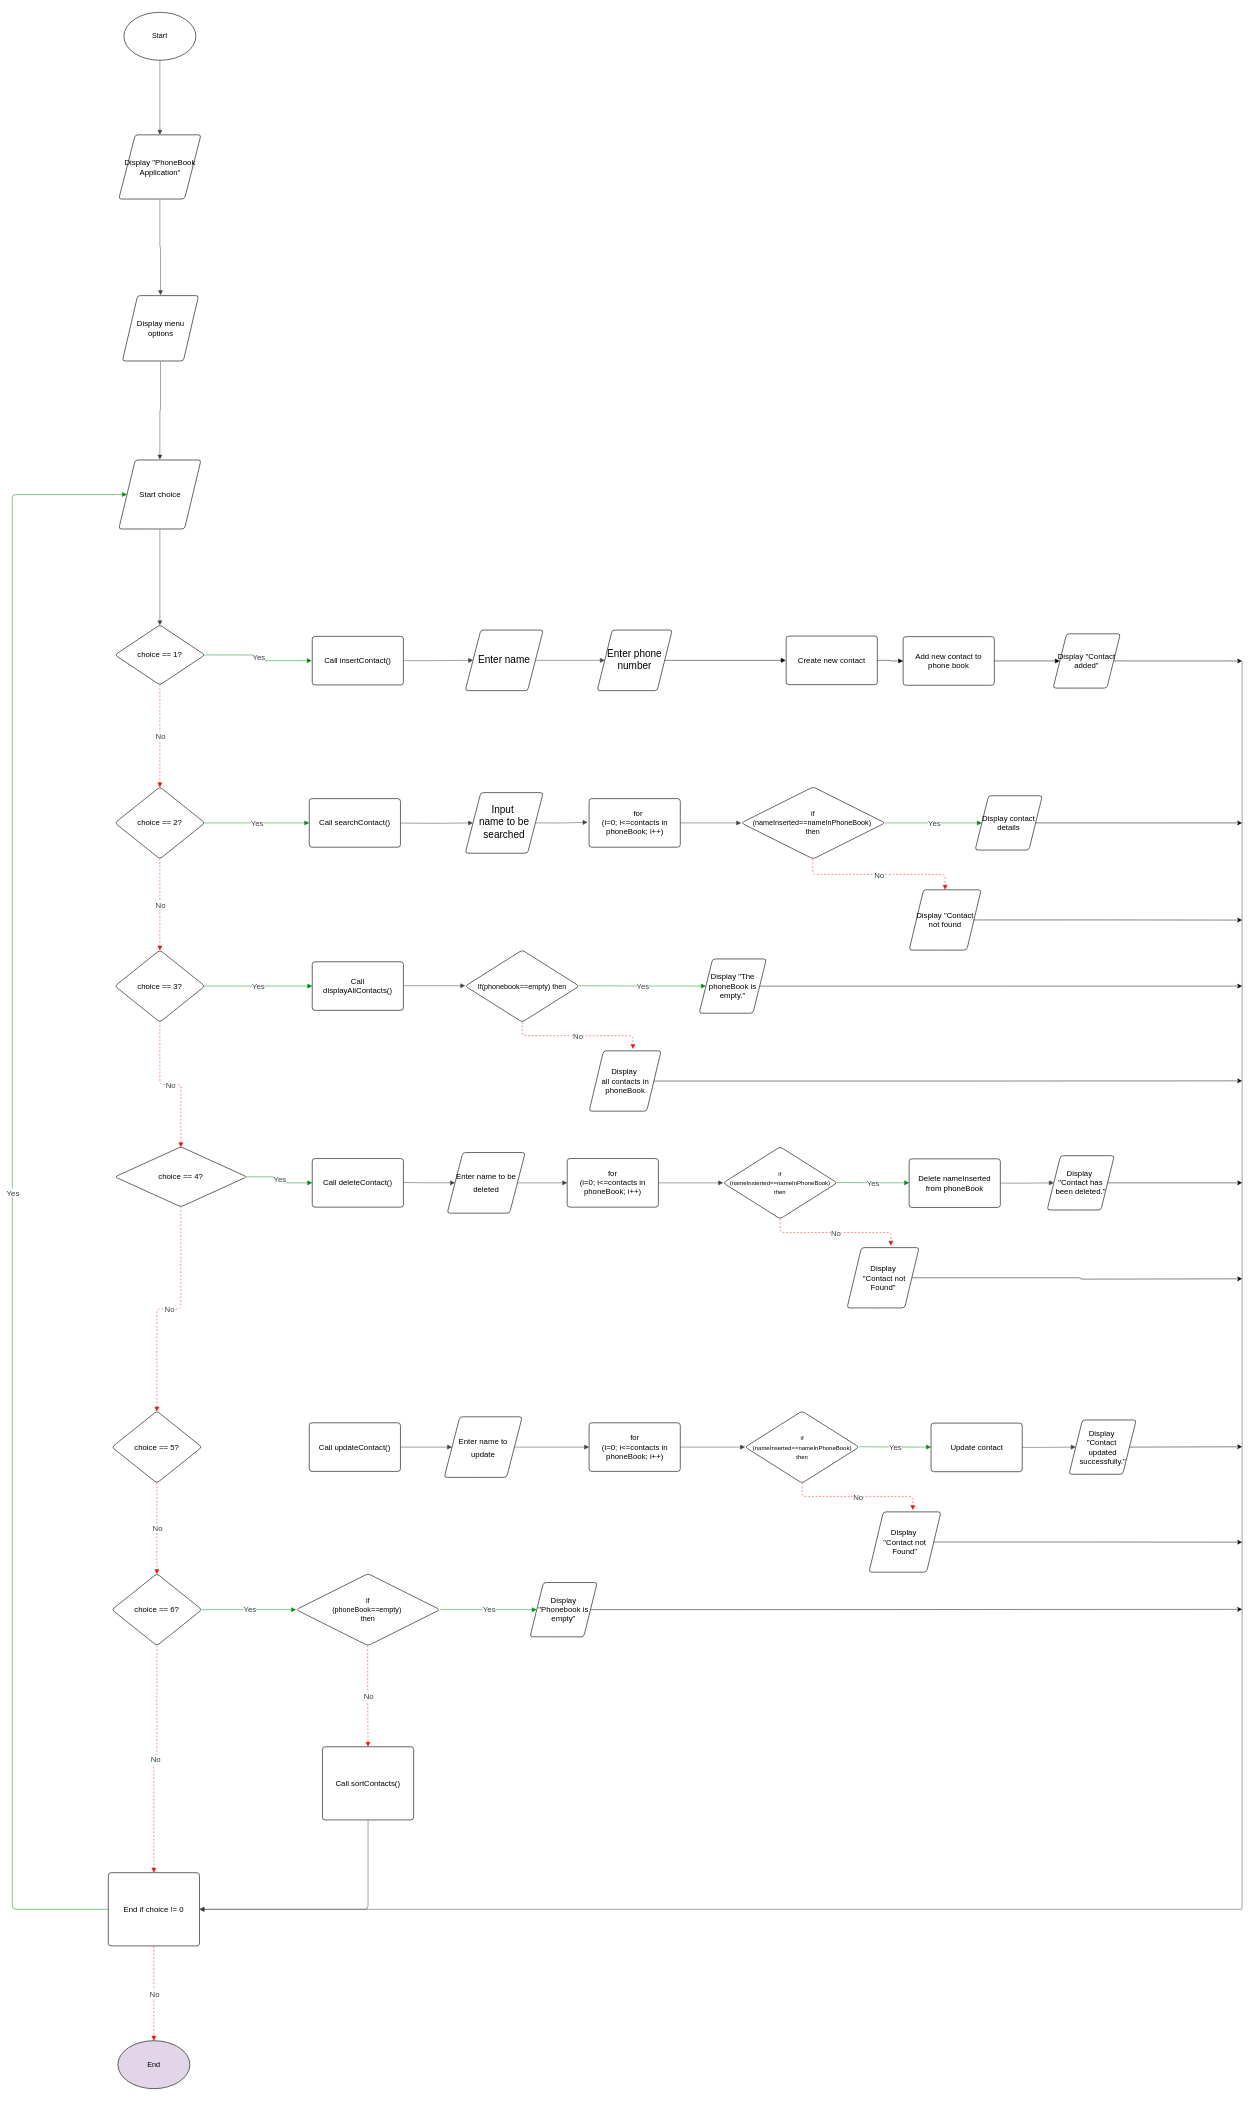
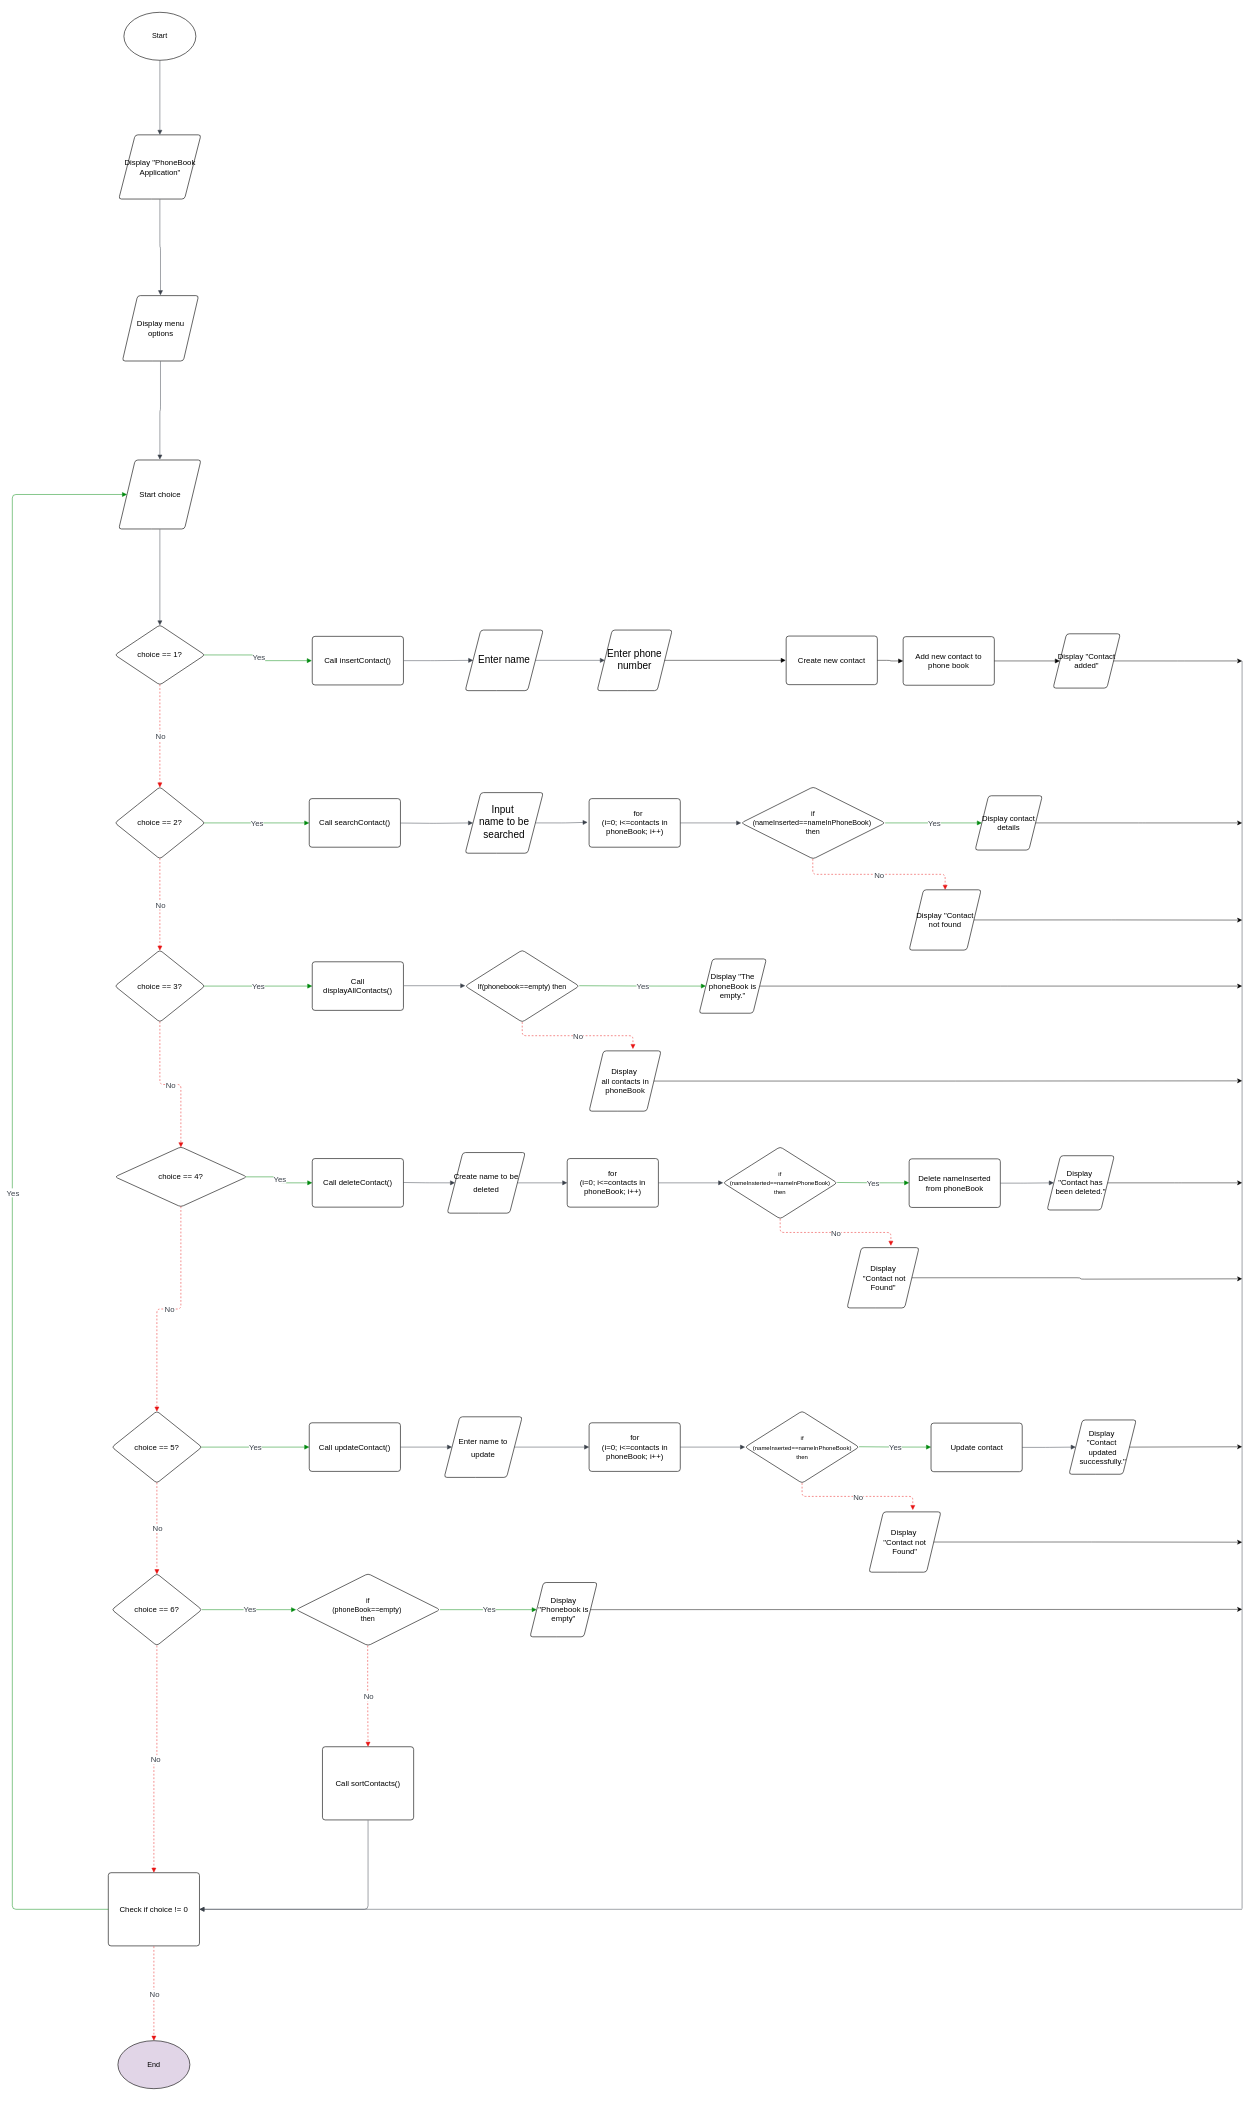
- <mxCell id="75" value="&lt;font style=&quot;font-size: 13px;&quot;&gt;Enter name to be deleted&lt;/font&gt;" style="html=1;overflow=block;blockSpacing=1;whiteSpace=wrap;shape=parallelogram;perimeter=parallelogramPerimeter;anchorPointDirection=0;fontSize=16.7;spacing=3.8;rounded=1;absoluteArcSize=1;arcSize=9;strokeWidth=NaN;lucidId=1UBheFtj..Al;" parent="1" vertex="1"><mxGeometry x="745" y="1920.79" width="130" height="101" as="geometry" /></mxCell>
+ <mxCell id="75" value="&lt;font style=&quot;font-size: 13px;&quot;&gt;Create name to be deleted&lt;/font&gt;" style="html=1;overflow=block;blockSpacing=1;whiteSpace=wrap;shape=parallelogram;perimeter=parallelogramPerimeter;anchorPointDirection=0;fontSize=16.7;spacing=3.8;rounded=1;absoluteArcSize=1;arcSize=9;strokeWidth=NaN;lucidId=1UBheFtj..Al;" parent="1" vertex="1"><mxGeometry x="745" y="1920.79" width="130" height="101" as="geometry" /></mxCell>
+ <mxCell id="29" value="" style="html=1;jettySize=18;whiteSpace=wrap;fontSize=13;strokeColor=#008a0e;strokeOpacity=100;strokeWidth=0.8;rounded=1;arcSize=12;edgeStyle=orthogonalEdgeStyle;startArrow=none;endArrow=block;endFill=1;exitX=0.991;exitY=0.5;exitPerimeter=0;lucidId=eRAhgrudIFUt;entryX=0;entryY=0.5;entryDx=0;entryDy=0;" parent="1" source="7" target="54" edge="1"><mxGeometry width="100" height="100" relative="1" as="geometry"><Array as="points" /><mxPoint x="470" y="2411.79" as="targetPoint" /></mxGeometry></mxCell>
+ <mxCell id="30" value="Yes" style="text;html=1;resizable=0;labelBackgroundColor=default;align=center;verticalAlign=middle;fontColor=#3a414a;fontSize=13;" parent="29" vertex="1"><mxGeometry relative="1" as="geometry" /></mxCell>
- <mxCell id="10" value="End if choice != 0" style="html=1;overflow=block;blockSpacing=1;whiteSpace=wrap;fontSize=13;spacing=9;rounded=1;absoluteArcSize=1;arcSize=9;strokeWidth=NaN;lucidId=eRAhwOddQVvl;" parent="1" vertex="1"><mxGeometry x="180" y="3121.29" width="152" height="122" as="geometry" /></mxCell>
+ <mxCell id="10" value="Check if choice != 0" style="html=1;overflow=block;blockSpacing=1;whiteSpace=wrap;fontSize=13;spacing=9;rounded=1;absoluteArcSize=1;arcSize=9;strokeWidth=NaN;lucidId=eRAhwOddQVvl;" parent="1" vertex="1"><mxGeometry x="180" y="3121.29" width="152" height="122" as="geometry" /></mxCell>
